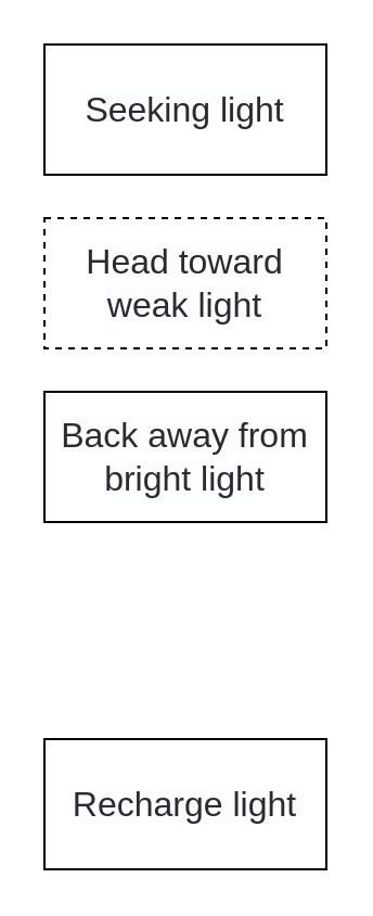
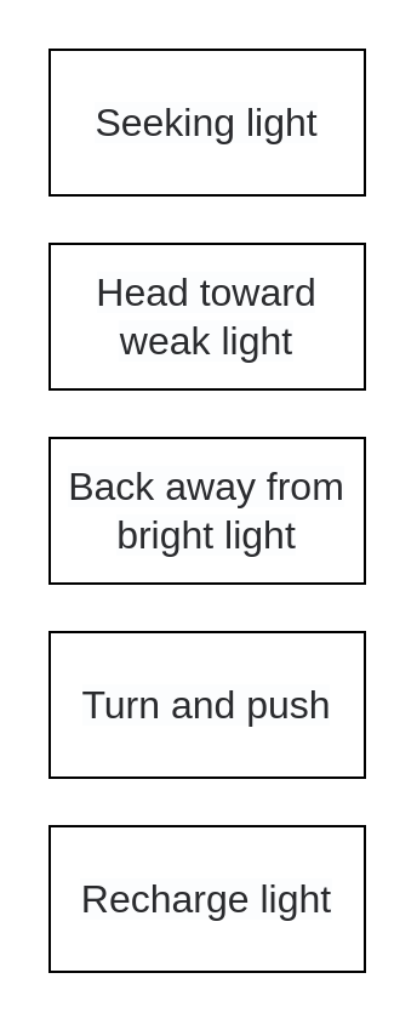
- <mxCell id="3" value="&lt;span style=&quot;font-size: 16px; text-align: start; caret-color: rgb(251, 74, 62); color: rgb(42, 43, 46); font-family: &amp;quot;PingFang SC&amp;quot;, &amp;quot;Microsoft YaHei&amp;quot;, 微软雅黑, 宋体, &amp;quot;Malgun Gothic&amp;quot;, sans-serif; background-color: rgb(252, 253, 254);&quot;&gt;Head toward weak light&lt;/span&gt;" style="rounded=0;whiteSpace=wrap;html=1;dashed=1;" vertex="1" parent="1"><mxGeometry x="20" y="100" width="130" height="60" as="geometry" /></mxCell>
+ <mxCell id="3" value="&lt;span style=&quot;font-size: 16px; text-align: start; caret-color: rgb(251, 74, 62); color: rgb(42, 43, 46); font-family: &amp;quot;PingFang SC&amp;quot;, &amp;quot;Microsoft YaHei&amp;quot;, 微软雅黑, 宋体, &amp;quot;Malgun Gothic&amp;quot;, sans-serif; background-color: rgb(252, 253, 254);&quot;&gt;Head toward weak light&lt;/span&gt;" style="rounded=0;whiteSpace=wrap;html=1;" vertex="1" parent="1"><mxGeometry x="20" y="100" width="130" height="60" as="geometry" /></mxCell>
+ <mxCell id="5" value="&lt;span style=&quot;font-size: 16px; text-align: start; caret-color: rgb(251, 74, 62); color: rgb(42, 43, 46); font-family: &amp;quot;PingFang SC&amp;quot;, &amp;quot;Microsoft YaHei&amp;quot;, 微软雅黑, 宋体, &amp;quot;Malgun Gothic&amp;quot;, sans-serif; background-color: rgb(252, 253, 254);&quot;&gt;Turn and push&lt;/span&gt;" style="rounded=0;whiteSpace=wrap;html=1;" vertex="1" parent="1"><mxGeometry x="20" y="260" width="130" height="60" as="geometry" /></mxCell>
